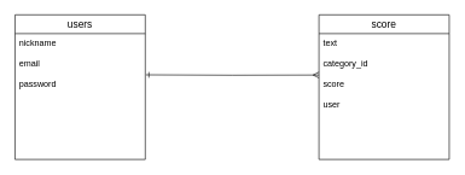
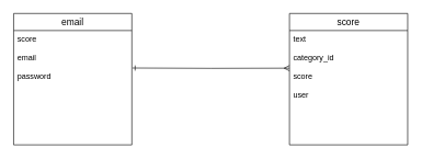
- <mxCell id="2" value="users" style="swimlane;fontStyle=0;childLayout=stackLayout;horizontal=1;startSize=26;horizontalStack=0;resizeParent=1;resizeParentMax=0;resizeLast=0;collapsible=1;marginBottom=0;align=center;fontSize=14;" parent="1" vertex="1"><mxGeometry x="20" y="20" width="180" height="200" as="geometry" /></mxCell>
+ <mxCell id="2" value="email" style="swimlane;fontStyle=0;childLayout=stackLayout;horizontal=1;startSize=26;horizontalStack=0;resizeParent=1;resizeParentMax=0;resizeLast=0;collapsible=1;marginBottom=0;align=center;fontSize=14;" parent="1" vertex="1"><mxGeometry x="20" y="20" width="180" height="200" as="geometry" /></mxCell>
- <mxCell id="3" value="nickname&#10;&#10;email&#10;&#10;password" style="text;strokeColor=none;fillColor=none;spacingLeft=4;spacingRight=4;overflow=hidden;rotatable=0;points=[[0,0.5],[1,0.5]];portConstraint=eastwest;fontSize=12;" vertex="1" parent="2"><mxGeometry y="26" width="180" height="174" as="geometry" /></mxCell>
+ <mxCell id="3" value="score&#10;&#10;email&#10;&#10;password" style="text;strokeColor=none;fillColor=none;spacingLeft=4;spacingRight=4;overflow=hidden;rotatable=0;points=[[0,0.5],[1,0.5]];portConstraint=eastwest;fontSize=12;" vertex="1" parent="2"><mxGeometry y="26" width="180" height="174" as="geometry" /></mxCell>
